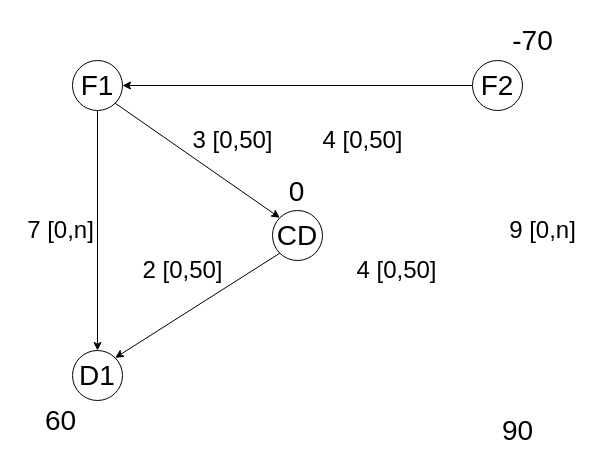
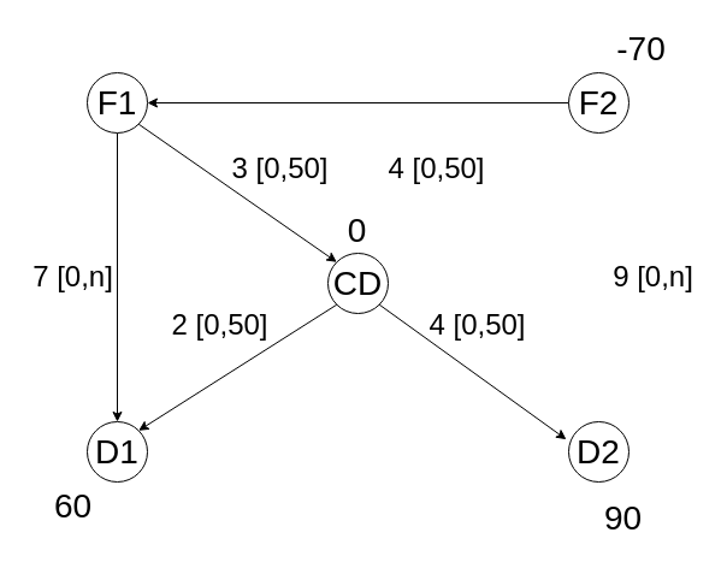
+ <mxCell id="15" value="" style="endArrow=classic;html=1;rounded=0;fontSize=28;entryX=-0.04;entryY=0.293;entryDx=0;entryDy=0;entryPerimeter=0;exitX=1;exitY=1;exitDx=0;exitDy=0;" edge="1" parent="1" source="6" target="4"><mxGeometry width="50" height="50" relative="1" as="geometry"><mxPoint x="322" y="260" as="sourcePoint" /><mxPoint x="472" y="370" as="targetPoint" /></mxGeometry></mxCell>
+ <mxCell id="4" value="&lt;font style=&quot;font-size: 28px&quot;&gt;D2&lt;/font&gt;" style="ellipse;whiteSpace=wrap;html=1;aspect=fixed;" vertex="1" parent="1"><mxGeometry x="472" y="350" width="50" height="50" as="geometry" /></mxCell>
